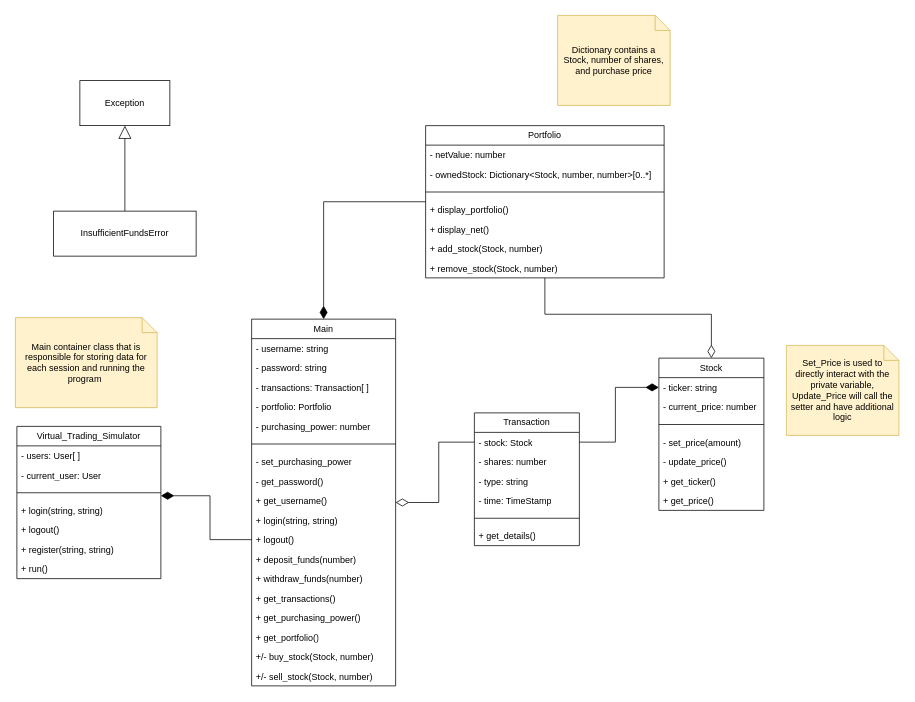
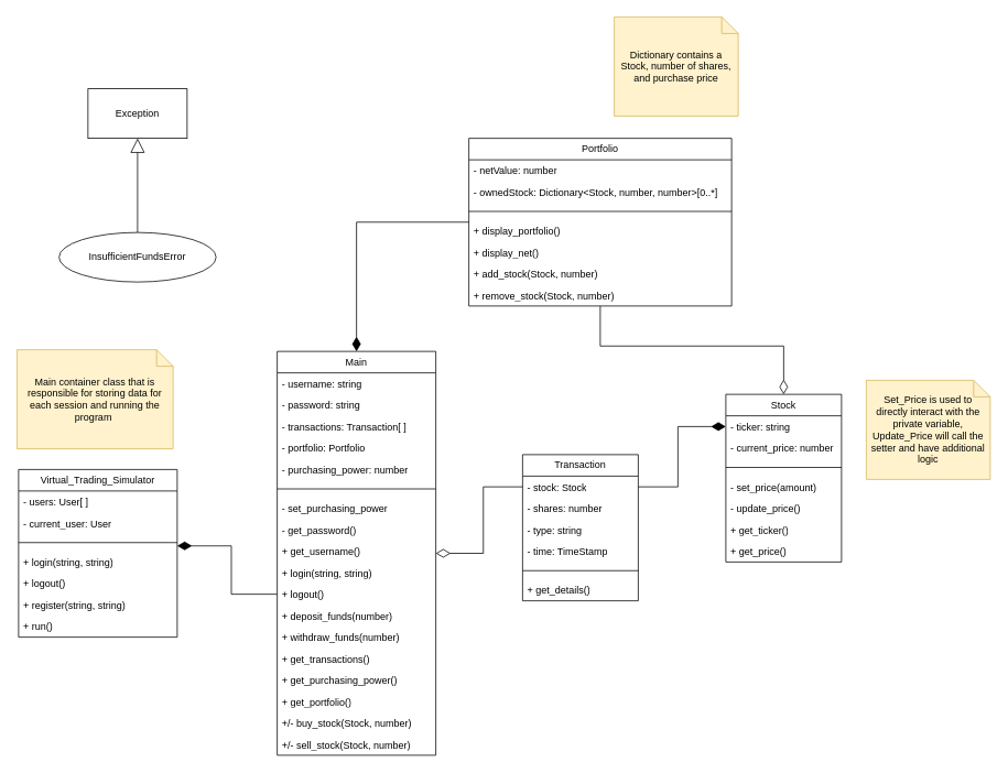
- <mxCell id="61" value="InsufficientFundsError" style="rounded=0;whiteSpace=wrap;html=1;" vertex="1" parent="1"><mxGeometry x="71" y="281" width="190" height="60" as="geometry" /></mxCell>
+ <mxCell id="61" value="InsufficientFundsError" style="ellipse;whiteSpace=wrap;html=1;" vertex="1" parent="1"><mxGeometry x="71" y="281" width="190" height="60" as="geometry" /></mxCell>
